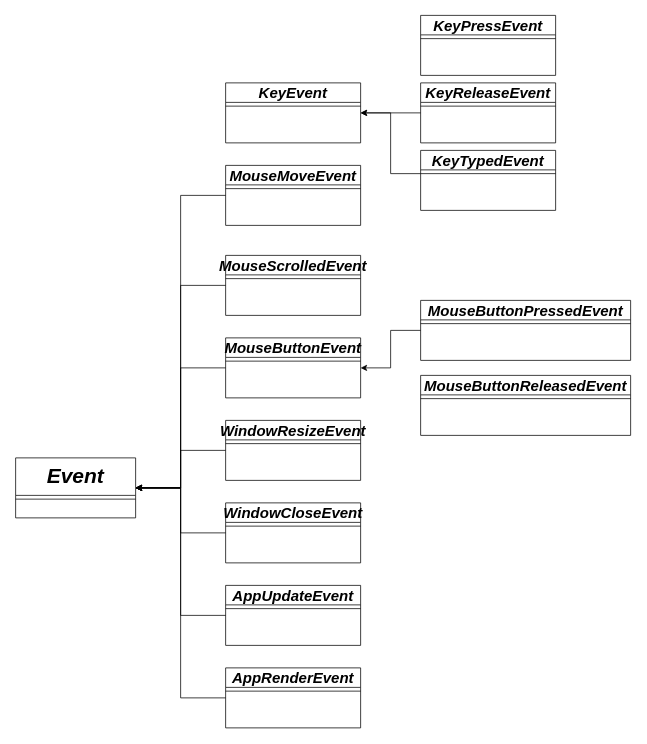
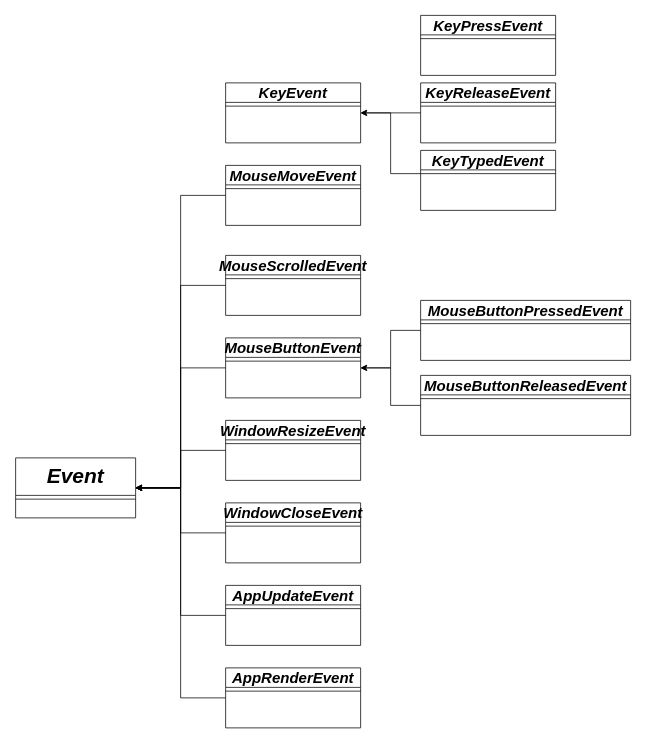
+ <mxCell id="26" style="edgeStyle=orthogonalEdgeStyle;rounded=0;orthogonalLoop=1;jettySize=auto;html=1;entryX=1;entryY=0.5;entryDx=0;entryDy=0;" edge="1" parent="1" source="27" target="21"><mxGeometry relative="1" as="geometry" /></mxCell>
